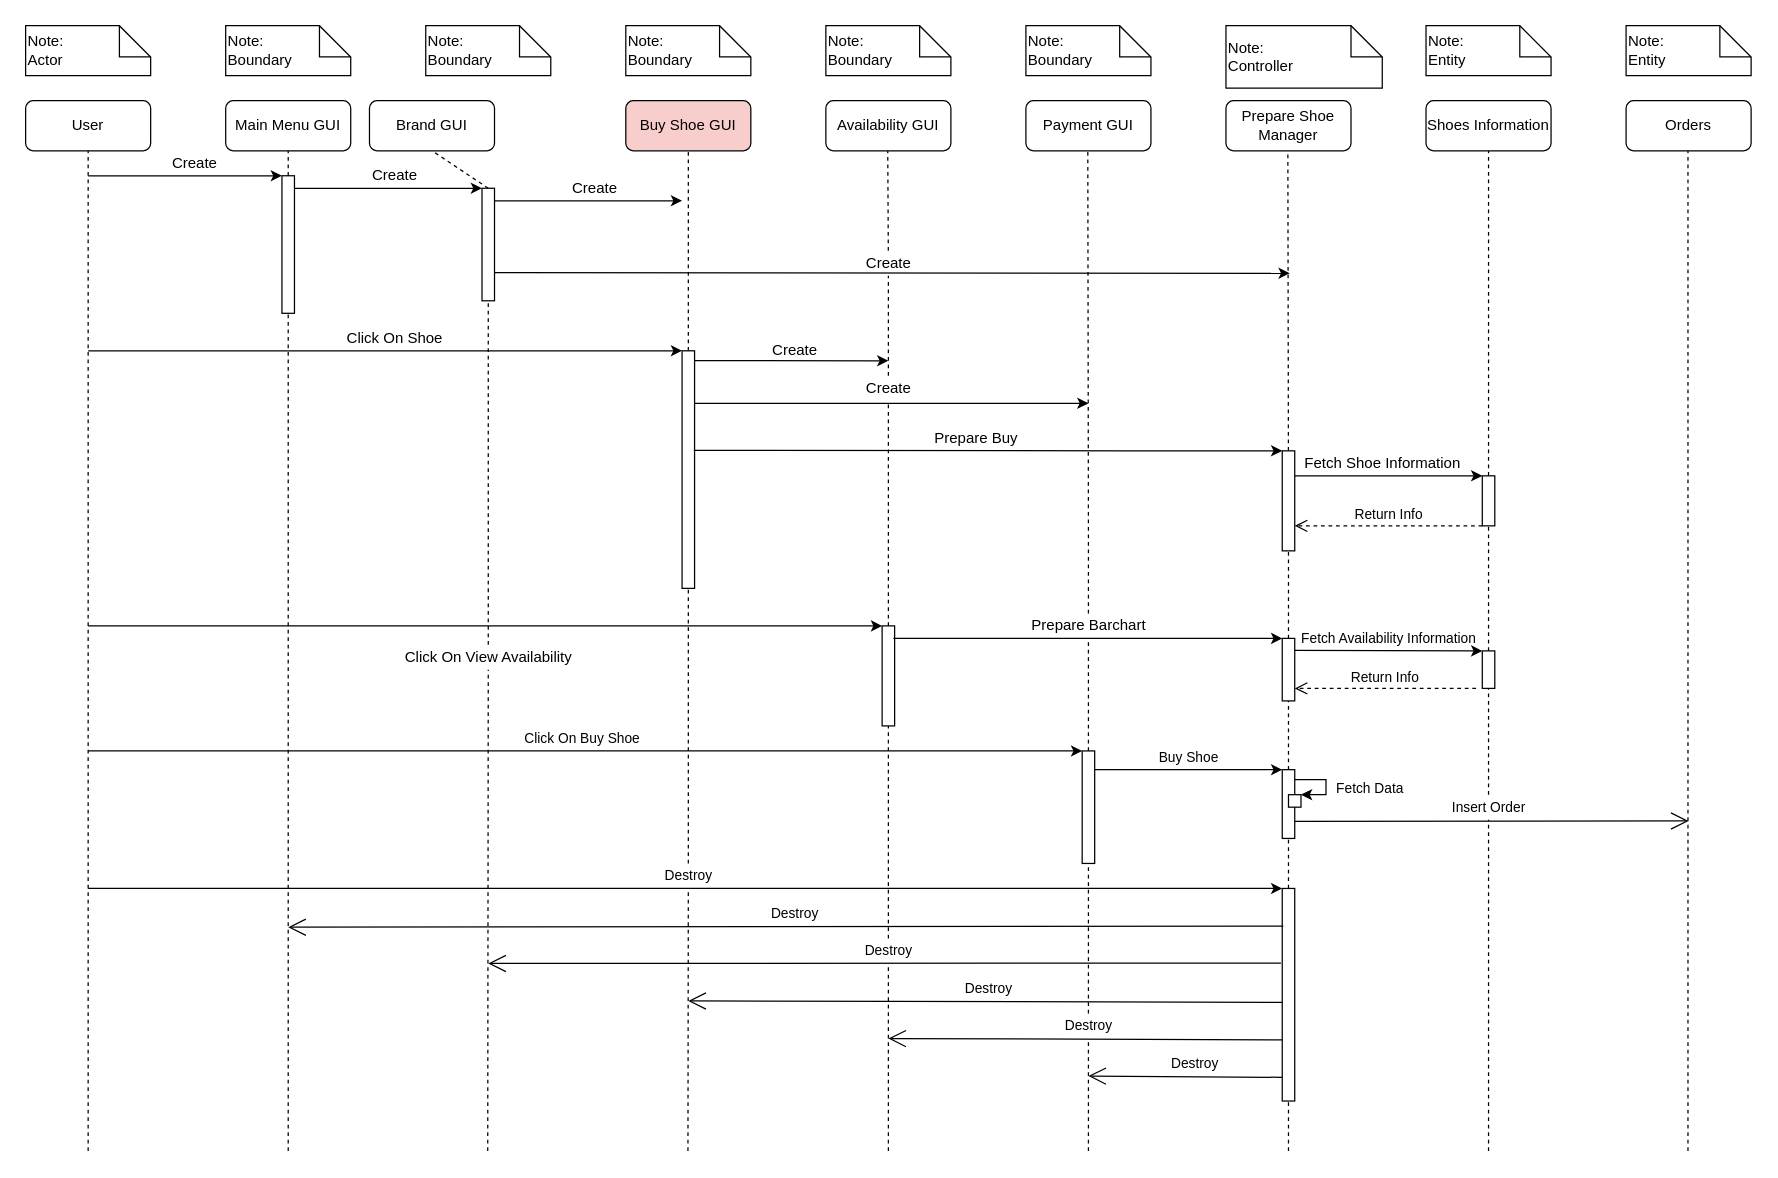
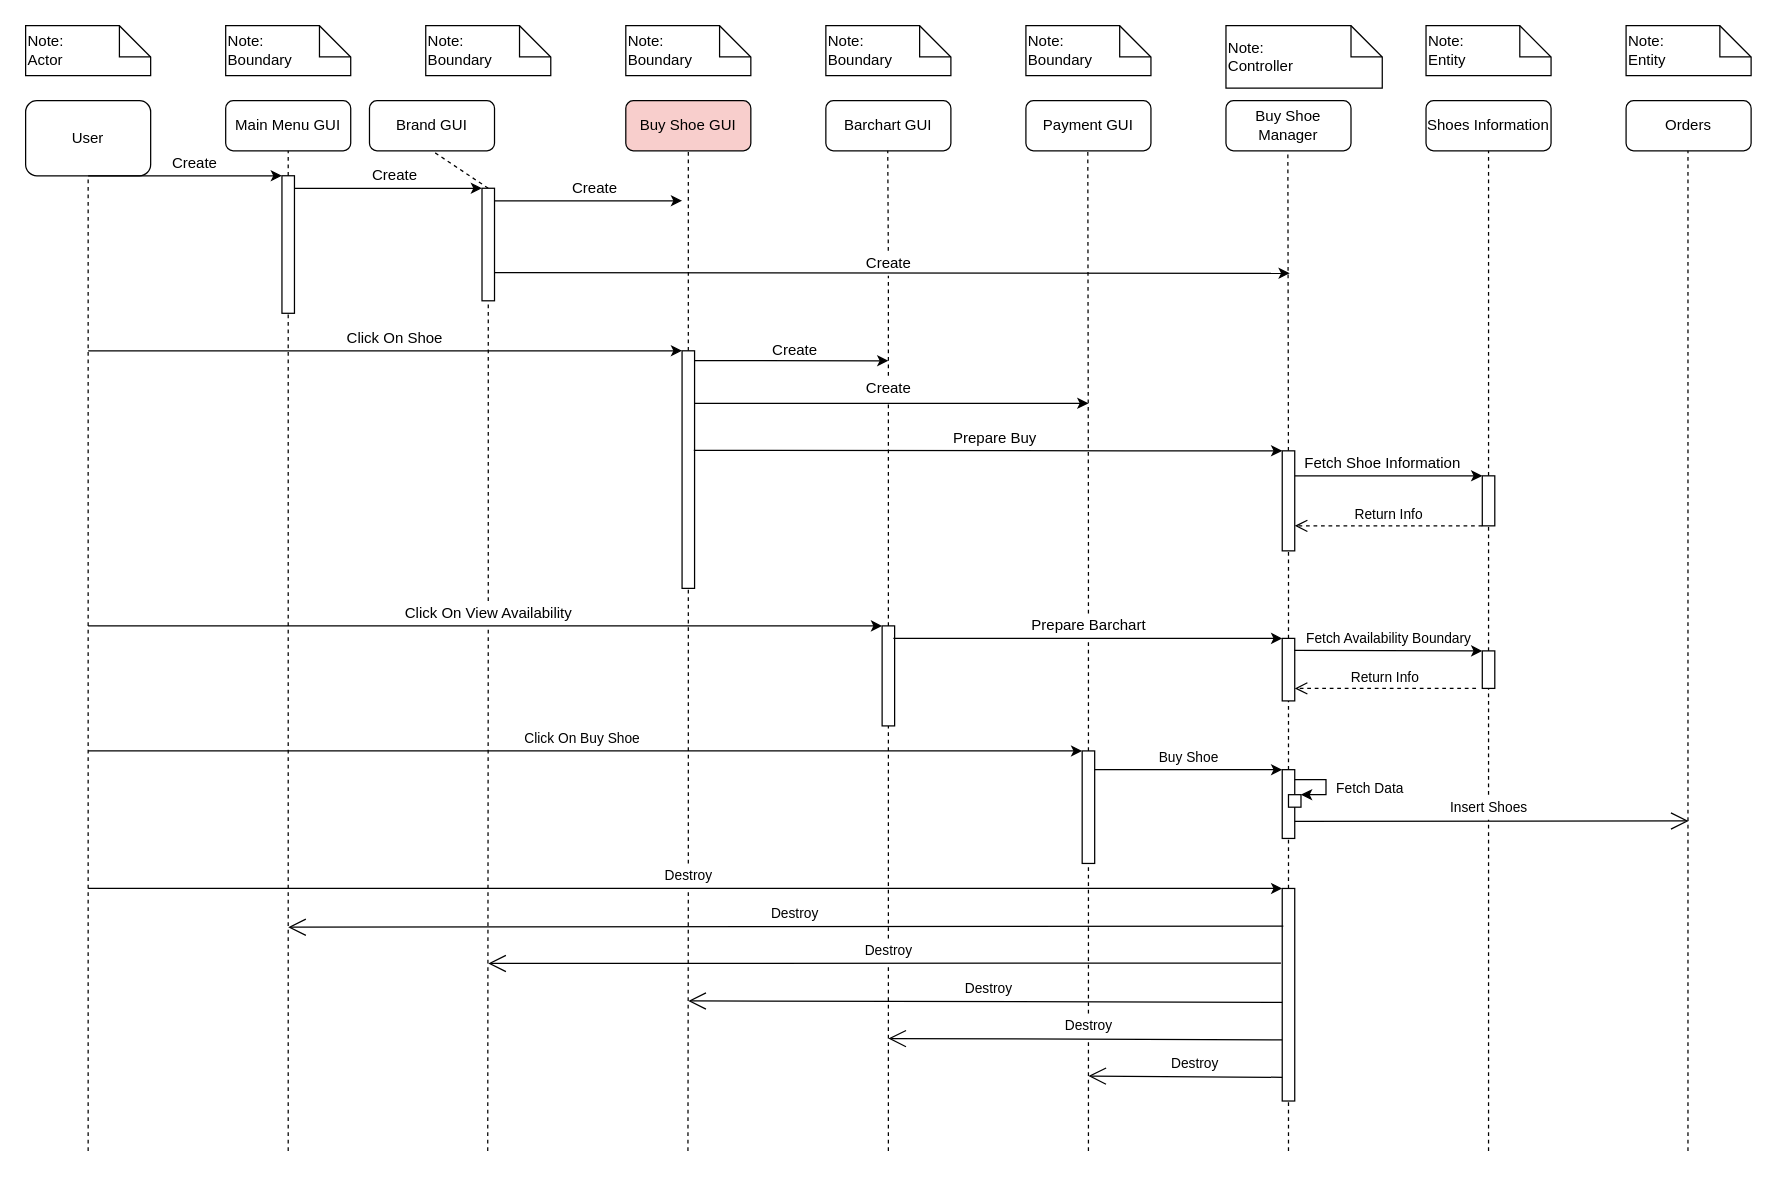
- <mxCell id="3" value="User" style="rounded=1;whiteSpace=wrap;html=1;align=center;" vertex="1" parent="1"><mxGeometry x="20" y="80" width="100" height="40" as="geometry" /></mxCell>
+ <mxCell id="3" value="User" style="rounded=1;whiteSpace=wrap;html=1;align=center;" vertex="1" parent="1"><mxGeometry x="20" y="80" width="100" height="60" as="geometry" /></mxCell>
- <mxCell id="11" value="Availability GUI" style="rounded=1;whiteSpace=wrap;html=1;align=center;" vertex="1" parent="1"><mxGeometry x="660" y="80" width="100" height="40" as="geometry" /></mxCell>
+ <mxCell id="11" value="Barchart GUI" style="rounded=1;whiteSpace=wrap;html=1;align=center;" vertex="1" parent="1"><mxGeometry x="660" y="80" width="100" height="40" as="geometry" /></mxCell>
- <mxCell id="15" value="Prepare Shoe Manager" style="rounded=1;whiteSpace=wrap;html=1;align=center;" vertex="1" parent="1"><mxGeometry x="980" y="80" width="100" height="40" as="geometry" /></mxCell>
+ <mxCell id="15" value="Buy Shoe Manager" style="rounded=1;whiteSpace=wrap;html=1;align=center;" vertex="1" parent="1"><mxGeometry x="980" y="80" width="100" height="40" as="geometry" /></mxCell>
- <mxCell id="51" value="Prepare Buy" style="text;html=1;align=center;verticalAlign=middle;resizable=0;points=[];autosize=1;" vertex="1" parent="1"><mxGeometry x="740" y="340" width="80" height="20" as="geometry" /></mxCell>
+ <mxCell id="51" value="Prepare Buy" style="text;html=1;align=center;verticalAlign=middle;resizable=0;points=[];autosize=1;" vertex="1" parent="1"><mxGeometry x="755" y="340" width="80" height="20" as="geometry" /></mxCell>
- <mxCell id="73" value="Fetch Availability Information" style="text;html=1;align=center;verticalAlign=middle;resizable=0;points=[];autosize=1;fontSize=11;" vertex="1" parent="1"><mxGeometry x="1030" y="500" width="160" height="20" as="geometry" /></mxCell>
+ <mxCell id="73" value="Fetch Availability Boundary" style="text;html=1;align=center;verticalAlign=middle;resizable=0;points=[];autosize=1;fontSize=11;" vertex="1" parent="1"><mxGeometry x="1030" y="500" width="160" height="20" as="geometry" /></mxCell>
- <mxCell id="63" value="Click On View Availability" style="text;html=1;align=center;verticalAlign=middle;resizable=0;points=[];autosize=1;" vertex="1" parent="1"><mxGeometry x="315" y="515" width="150" height="20" as="geometry" /></mxCell>
+ <mxCell id="63" value="Click On View Availability" style="text;html=1;align=center;verticalAlign=middle;resizable=0;points=[];autosize=1;" vertex="1" parent="1"><mxGeometry x="315" y="480" width="150" height="20" as="geometry" /></mxCell>
- <mxCell id="84" value="Insert Order" style="text;html=1;align=center;verticalAlign=middle;resizable=0;points=[];autosize=1;fontSize=11;" vertex="1" parent="1"><mxGeometry x="1155" y="635" width="70" height="20" as="geometry" /></mxCell>
+ <mxCell id="84" value="Insert Shoes" style="text;html=1;align=center;verticalAlign=middle;resizable=0;points=[];autosize=1;fontSize=11;" vertex="1" parent="1"><mxGeometry x="1155" y="635" width="70" height="20" as="geometry" /></mxCell>
